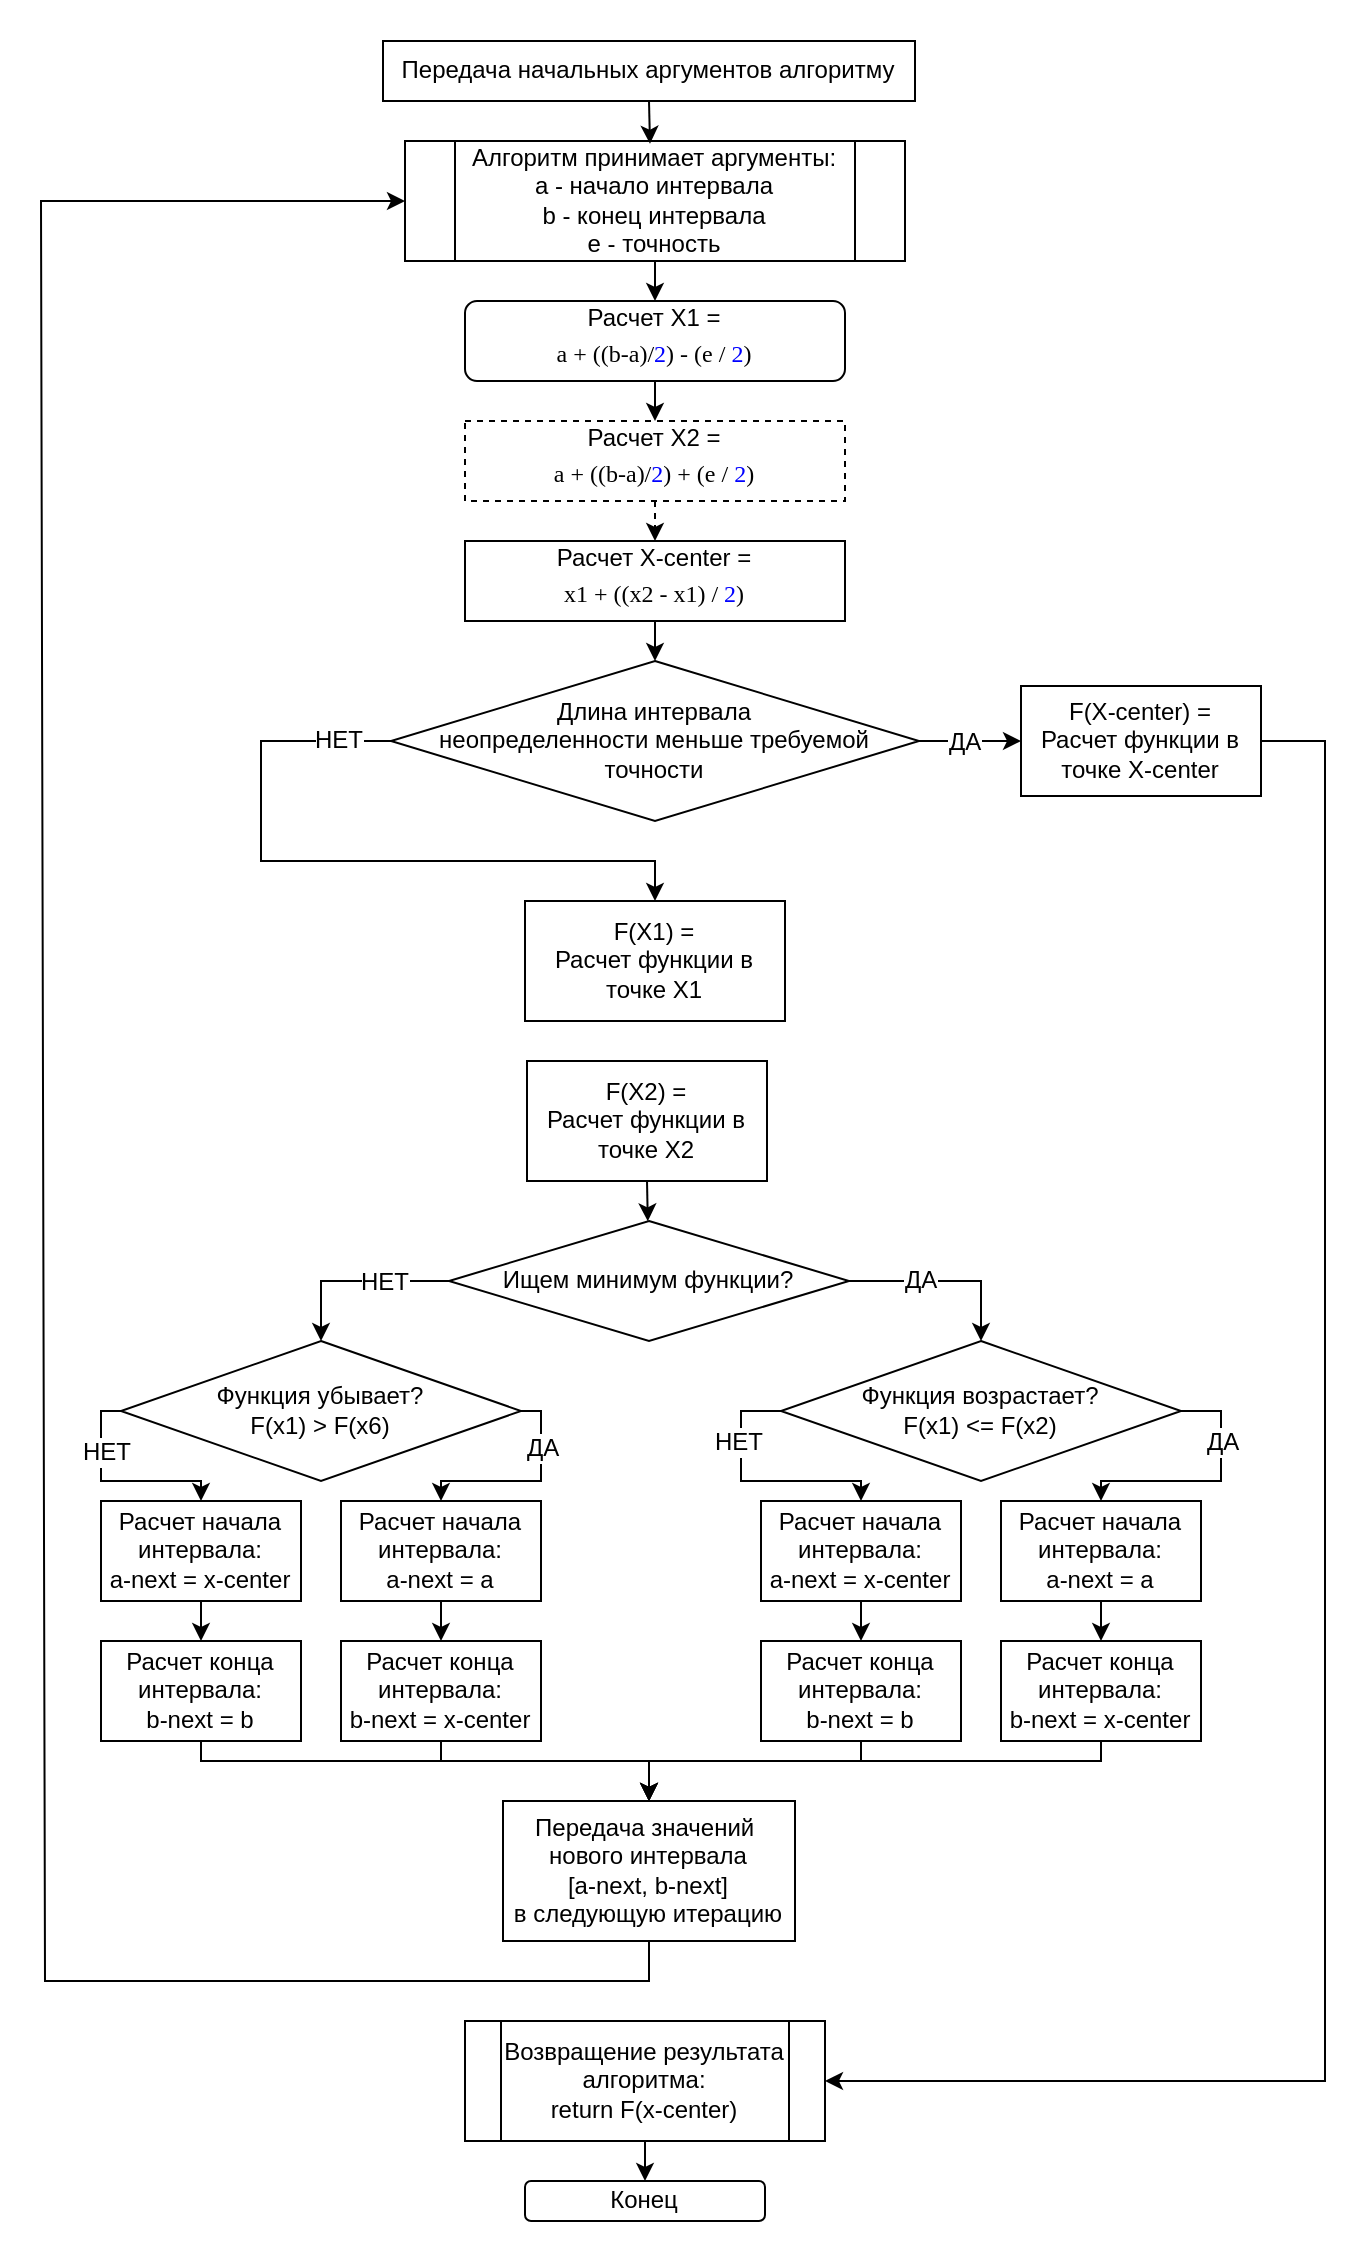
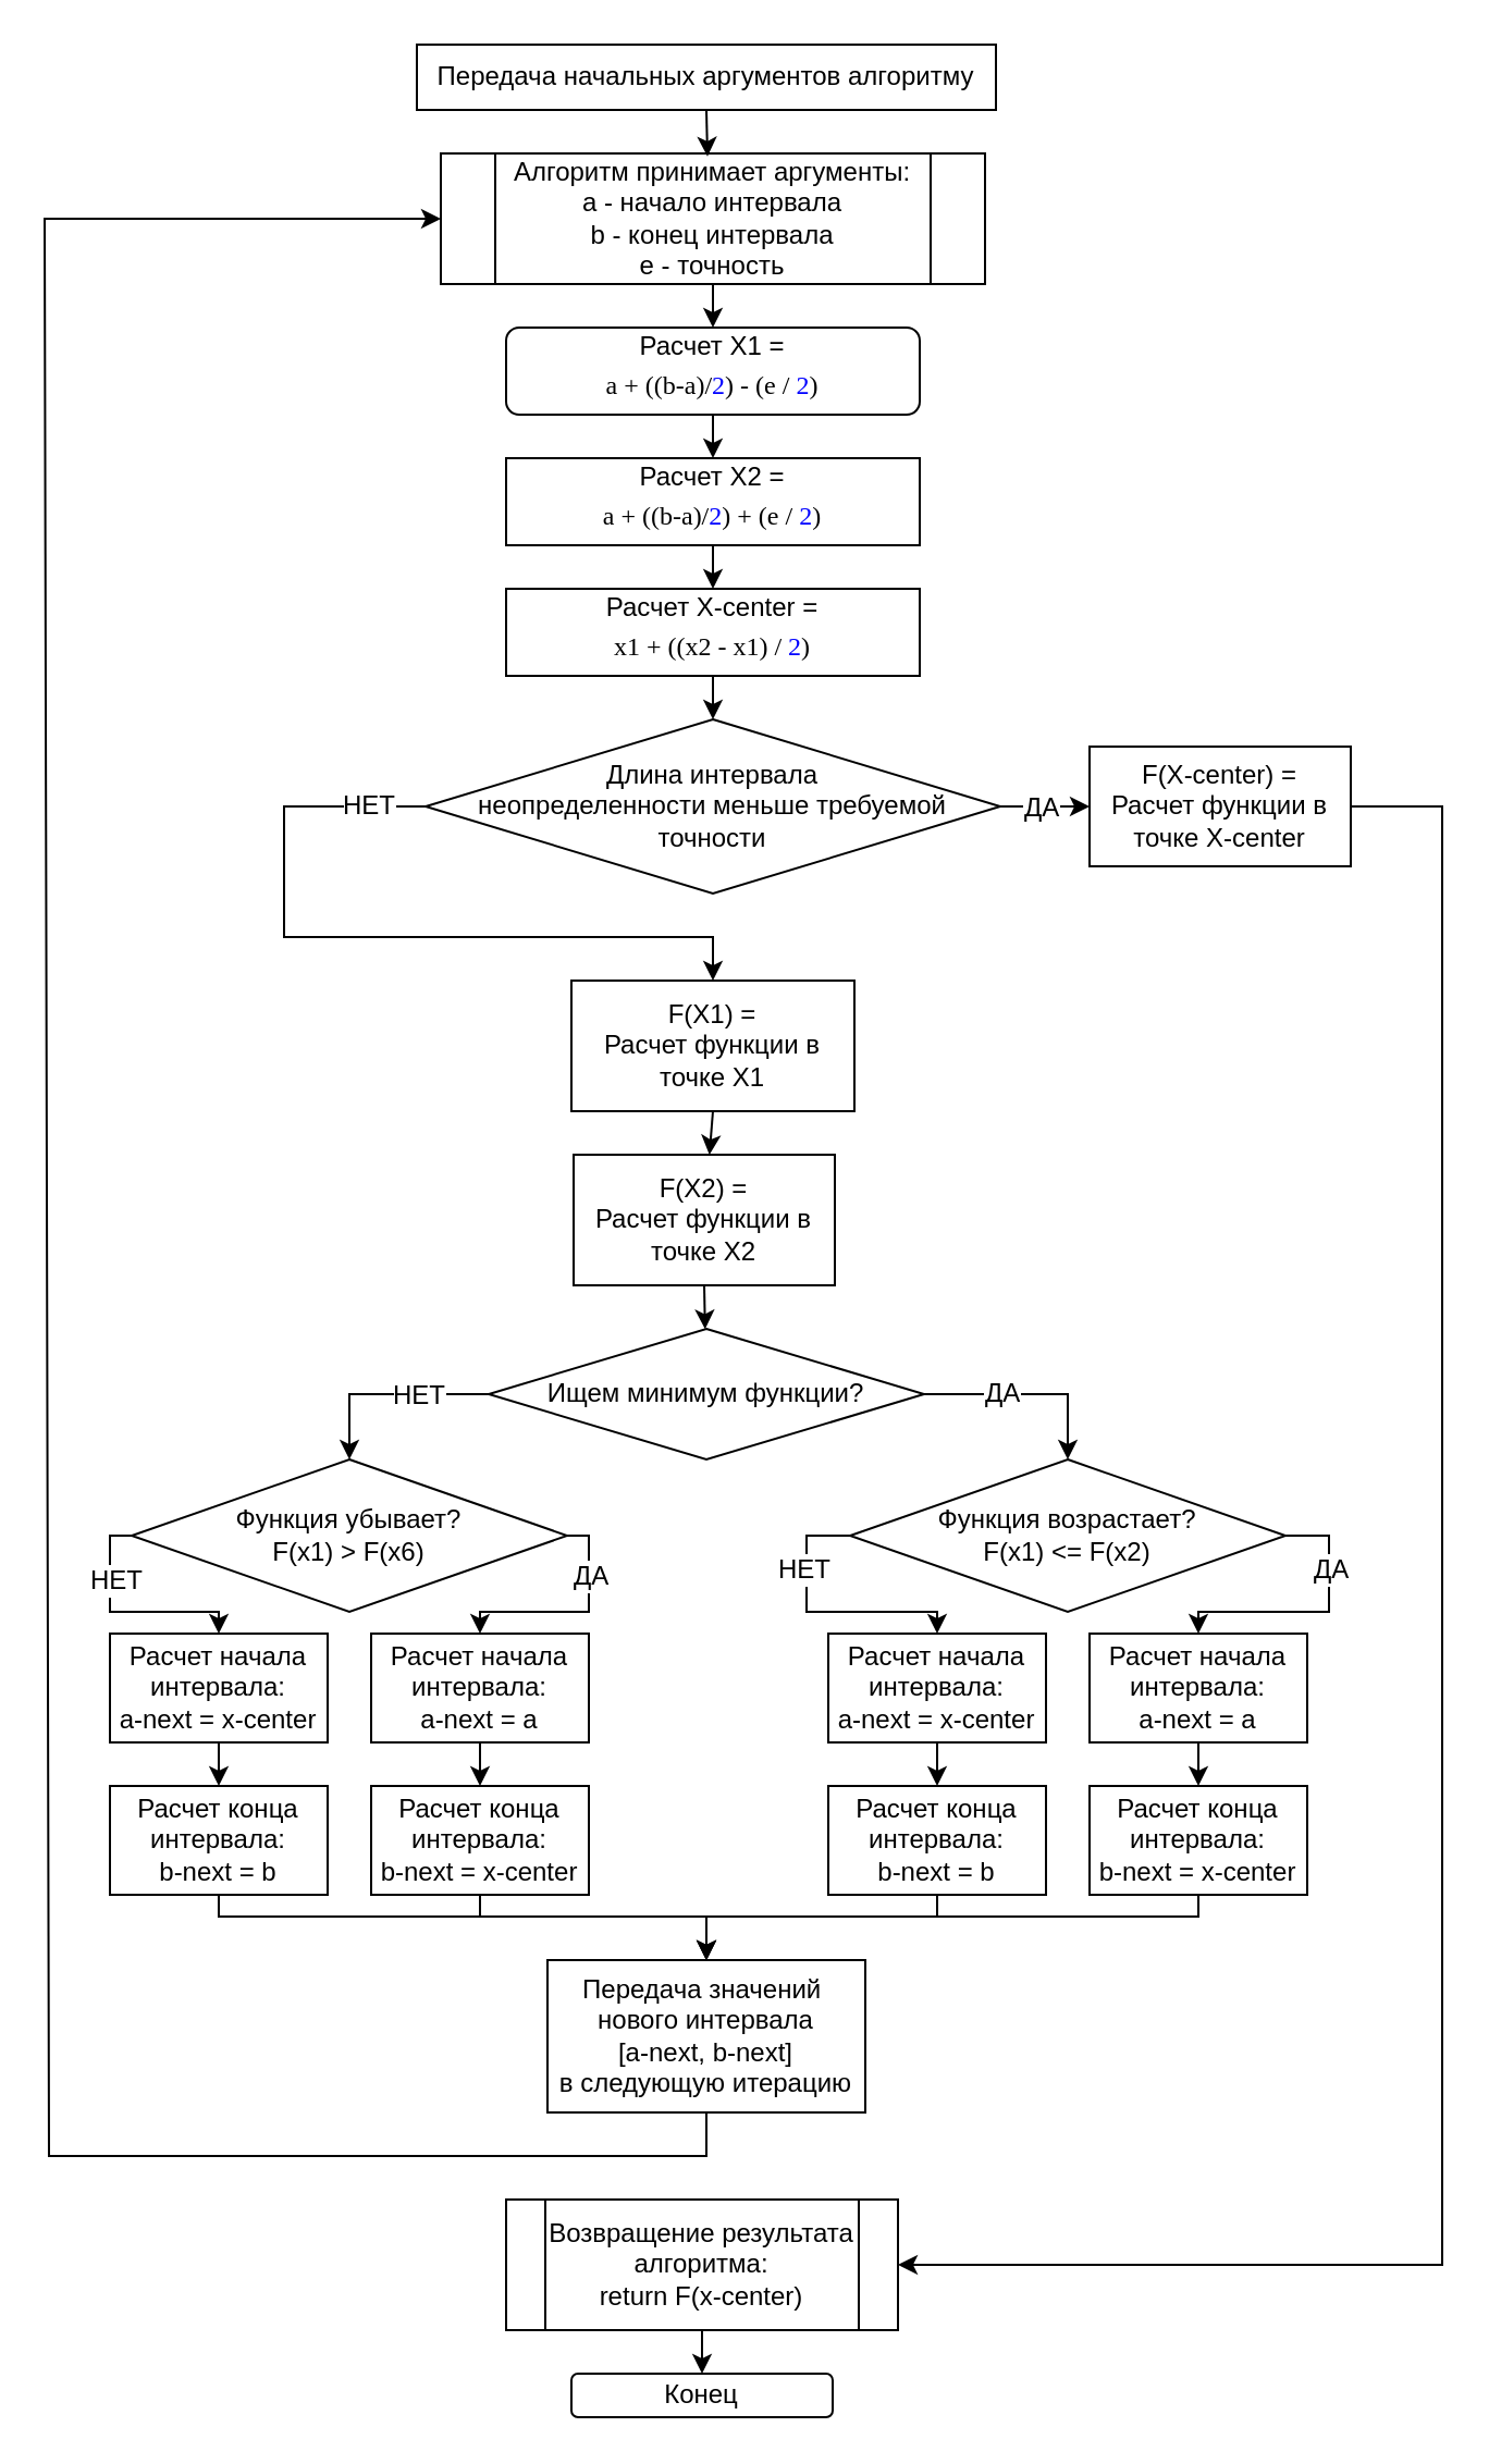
- <mxCell id="5" value="&lt;p style=&quot;line-height: 0;&quot;&gt;&lt;span style=&quot;background-color: initial;&quot;&gt;Расчет X2 =&lt;/span&gt;&lt;br&gt;&lt;/p&gt;&lt;pre style=&quot;background-color: rgb(255, 255, 255); font-family: Menlo; font-size: 9pt; line-height: 1;&quot;&gt;&lt;pre style=&quot;font-family: Menlo; font-size: 9pt;&quot;&gt;a + ((b-a)/&lt;span style=&quot;color:#0000ff;&quot;&gt;2&lt;/span&gt;) + (e / &lt;span style=&quot;color:#0000ff;&quot;&gt;2&lt;/span&gt;)&lt;/pre&gt;&lt;/pre&gt;&lt;p&gt;&lt;/p&gt;" style="rounded=0;whiteSpace=wrap;html=1;dashed=1;" parent="1" vertex="1"><mxGeometry x="232" y="210" width="190" height="40" as="geometry" /></mxCell>
+ <mxCell id="5" value="&lt;p style=&quot;line-height: 0;&quot;&gt;&lt;span style=&quot;background-color: initial;&quot;&gt;Расчет X2 =&lt;/span&gt;&lt;br&gt;&lt;/p&gt;&lt;pre style=&quot;background-color: rgb(255, 255, 255); font-family: Menlo; font-size: 9pt; line-height: 1;&quot;&gt;&lt;pre style=&quot;font-family: Menlo; font-size: 9pt;&quot;&gt;a + ((b-a)/&lt;span style=&quot;color:#0000ff;&quot;&gt;2&lt;/span&gt;) + (e / &lt;span style=&quot;color:#0000ff;&quot;&gt;2&lt;/span&gt;)&lt;/pre&gt;&lt;/pre&gt;&lt;p&gt;&lt;/p&gt;" style="rounded=0;whiteSpace=wrap;html=1;" parent="1" vertex="1"><mxGeometry x="232" y="210" width="190" height="40" as="geometry" /></mxCell>
- <mxCell id="53" value="" style="endArrow=classic;html=1;rounded=0;fontSize=12;exitX=0.5;exitY=1;exitDx=0;exitDy=0;entryX=0.5;entryY=0;entryDx=0;entryDy=0;dashed=1;" parent="1" source="5" target="6" edge="1"><mxGeometry width="50" height="50" relative="1" as="geometry"><mxPoint x="262" y="250" as="sourcePoint" /><mxPoint x="312" y="200" as="targetPoint" /></mxGeometry></mxCell>
+ <mxCell id="53" value="" style="endArrow=classic;html=1;rounded=0;fontSize=12;exitX=0.5;exitY=1;exitDx=0;exitDy=0;entryX=0.5;entryY=0;entryDx=0;entryDy=0;" parent="1" source="5" target="6" edge="1"><mxGeometry width="50" height="50" relative="1" as="geometry"><mxPoint x="262" y="250" as="sourcePoint" /><mxPoint x="312" y="200" as="targetPoint" /></mxGeometry></mxCell>
- <mxCell id="8" value="F(X-center) = &lt;br&gt;Расчет функции в точке X-center" style="rounded=0;whiteSpace=wrap;html=1;fontSize=12;" parent="1" vertex="1"><mxGeometry x="510" y="342.5" width="120" height="55" as="geometry" /></mxCell>
+ <mxCell id="8" value="F(X-center) = &lt;br&gt;Расчет функции в точке X-center" style="rounded=0;whiteSpace=wrap;html=1;fontSize=12;" parent="1" vertex="1"><mxGeometry x="500" y="342.5" width="120" height="55" as="geometry" /></mxCell>
+ <mxCell id="55" value="" style="endArrow=classic;html=1;rounded=0;exitX=0.5;exitY=1;exitDx=0;exitDy=0;" edge="1" parent="1" source="11" target="13"><mxGeometry width="50" height="50" relative="1" as="geometry"><mxPoint x="292" y="530" as="sourcePoint" /><mxPoint x="342" y="480" as="targetPoint" /></mxGeometry></mxCell>
